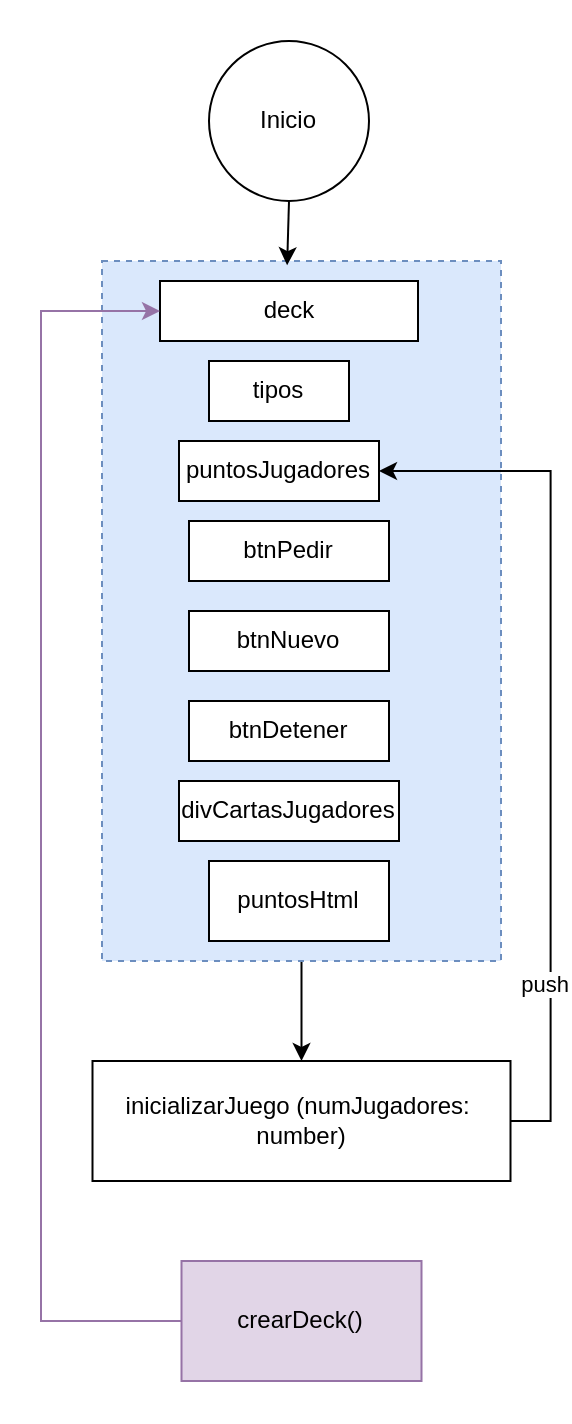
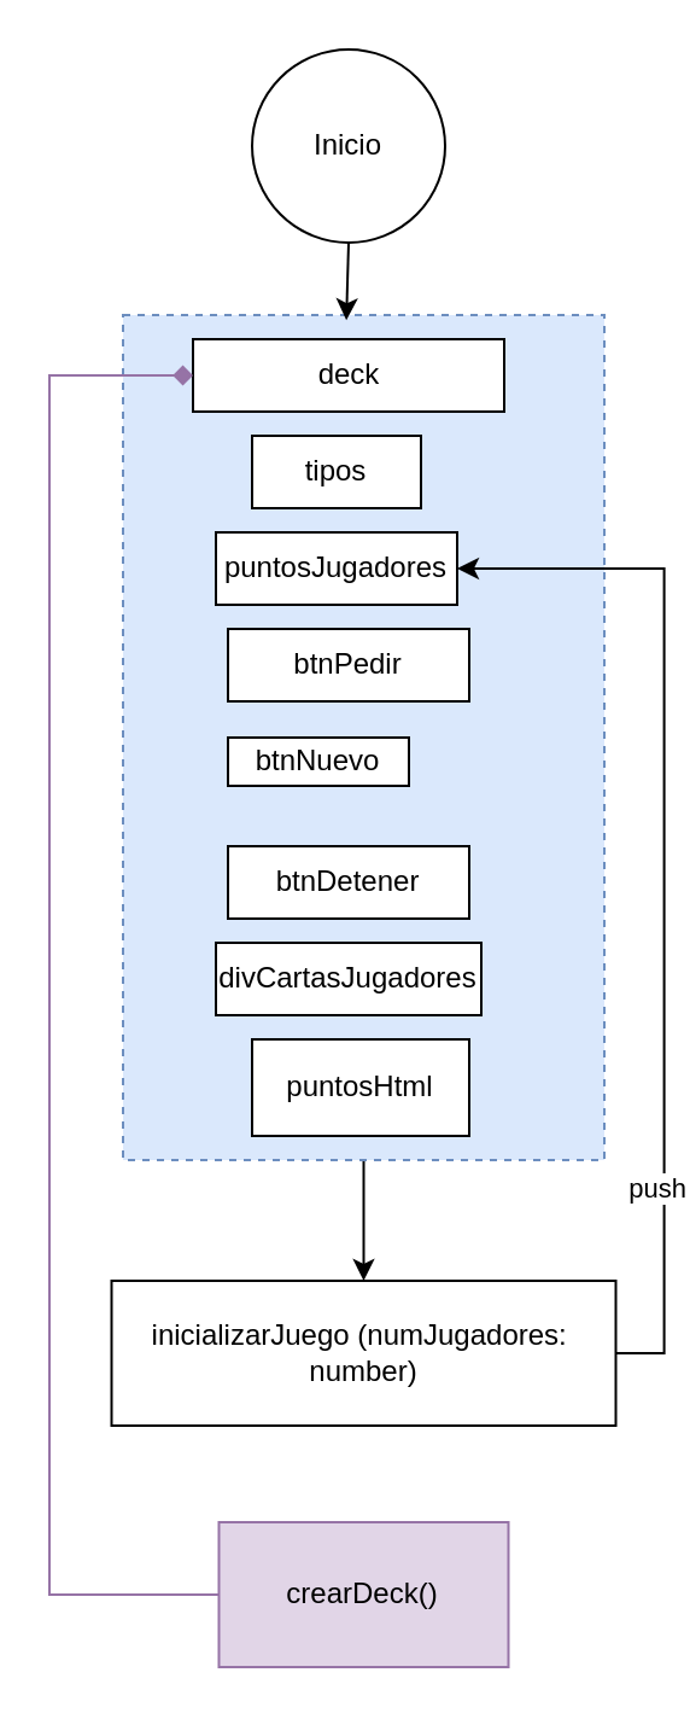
- <mxCell id="9" style="edgeStyle=orthogonalEdgeStyle;rounded=0;orthogonalLoop=1;jettySize=auto;html=1;exitX=0;exitY=0.5;exitDx=0;exitDy=0;entryX=0;entryY=0.5;entryDx=0;entryDy=0;fillColor=#e1d5e7;strokeColor=#9673a6;" edge="1" parent="1" source="10" target="5"><mxGeometry relative="1" as="geometry"><Array as="points"><mxPoint x="20" y="660" /><mxPoint x="20" y="155" /></Array></mxGeometry></mxCell>
+ <mxCell id="9" style="edgeStyle=orthogonalEdgeStyle;rounded=0;orthogonalLoop=1;jettySize=auto;html=1;exitX=0;exitY=0.5;exitDx=0;exitDy=0;entryX=0;entryY=0.5;entryDx=0;entryDy=0;fillColor=#e1d5e7;strokeColor=#9673a6;endArrow=diamond;" edge="1" parent="1" source="10" target="5"><mxGeometry relative="1" as="geometry"><Array as="points"><mxPoint x="20" y="660" /><mxPoint x="20" y="155" /></Array></mxGeometry></mxCell>
- <mxCell id="15" value="&lt;div&gt;btnNuevo&lt;/div&gt;" style="rounded=0;whiteSpace=wrap;html=1;" vertex="1" parent="1"><mxGeometry x="94" y="305" width="100" height="30" as="geometry" /></mxCell>
+ <mxCell id="15" value="&lt;div&gt;btnNuevo&lt;/div&gt;" style="rounded=0;whiteSpace=wrap;html=1;" vertex="1" parent="1"><mxGeometry x="94" y="305" width="75" height="20" as="geometry" /></mxCell>
